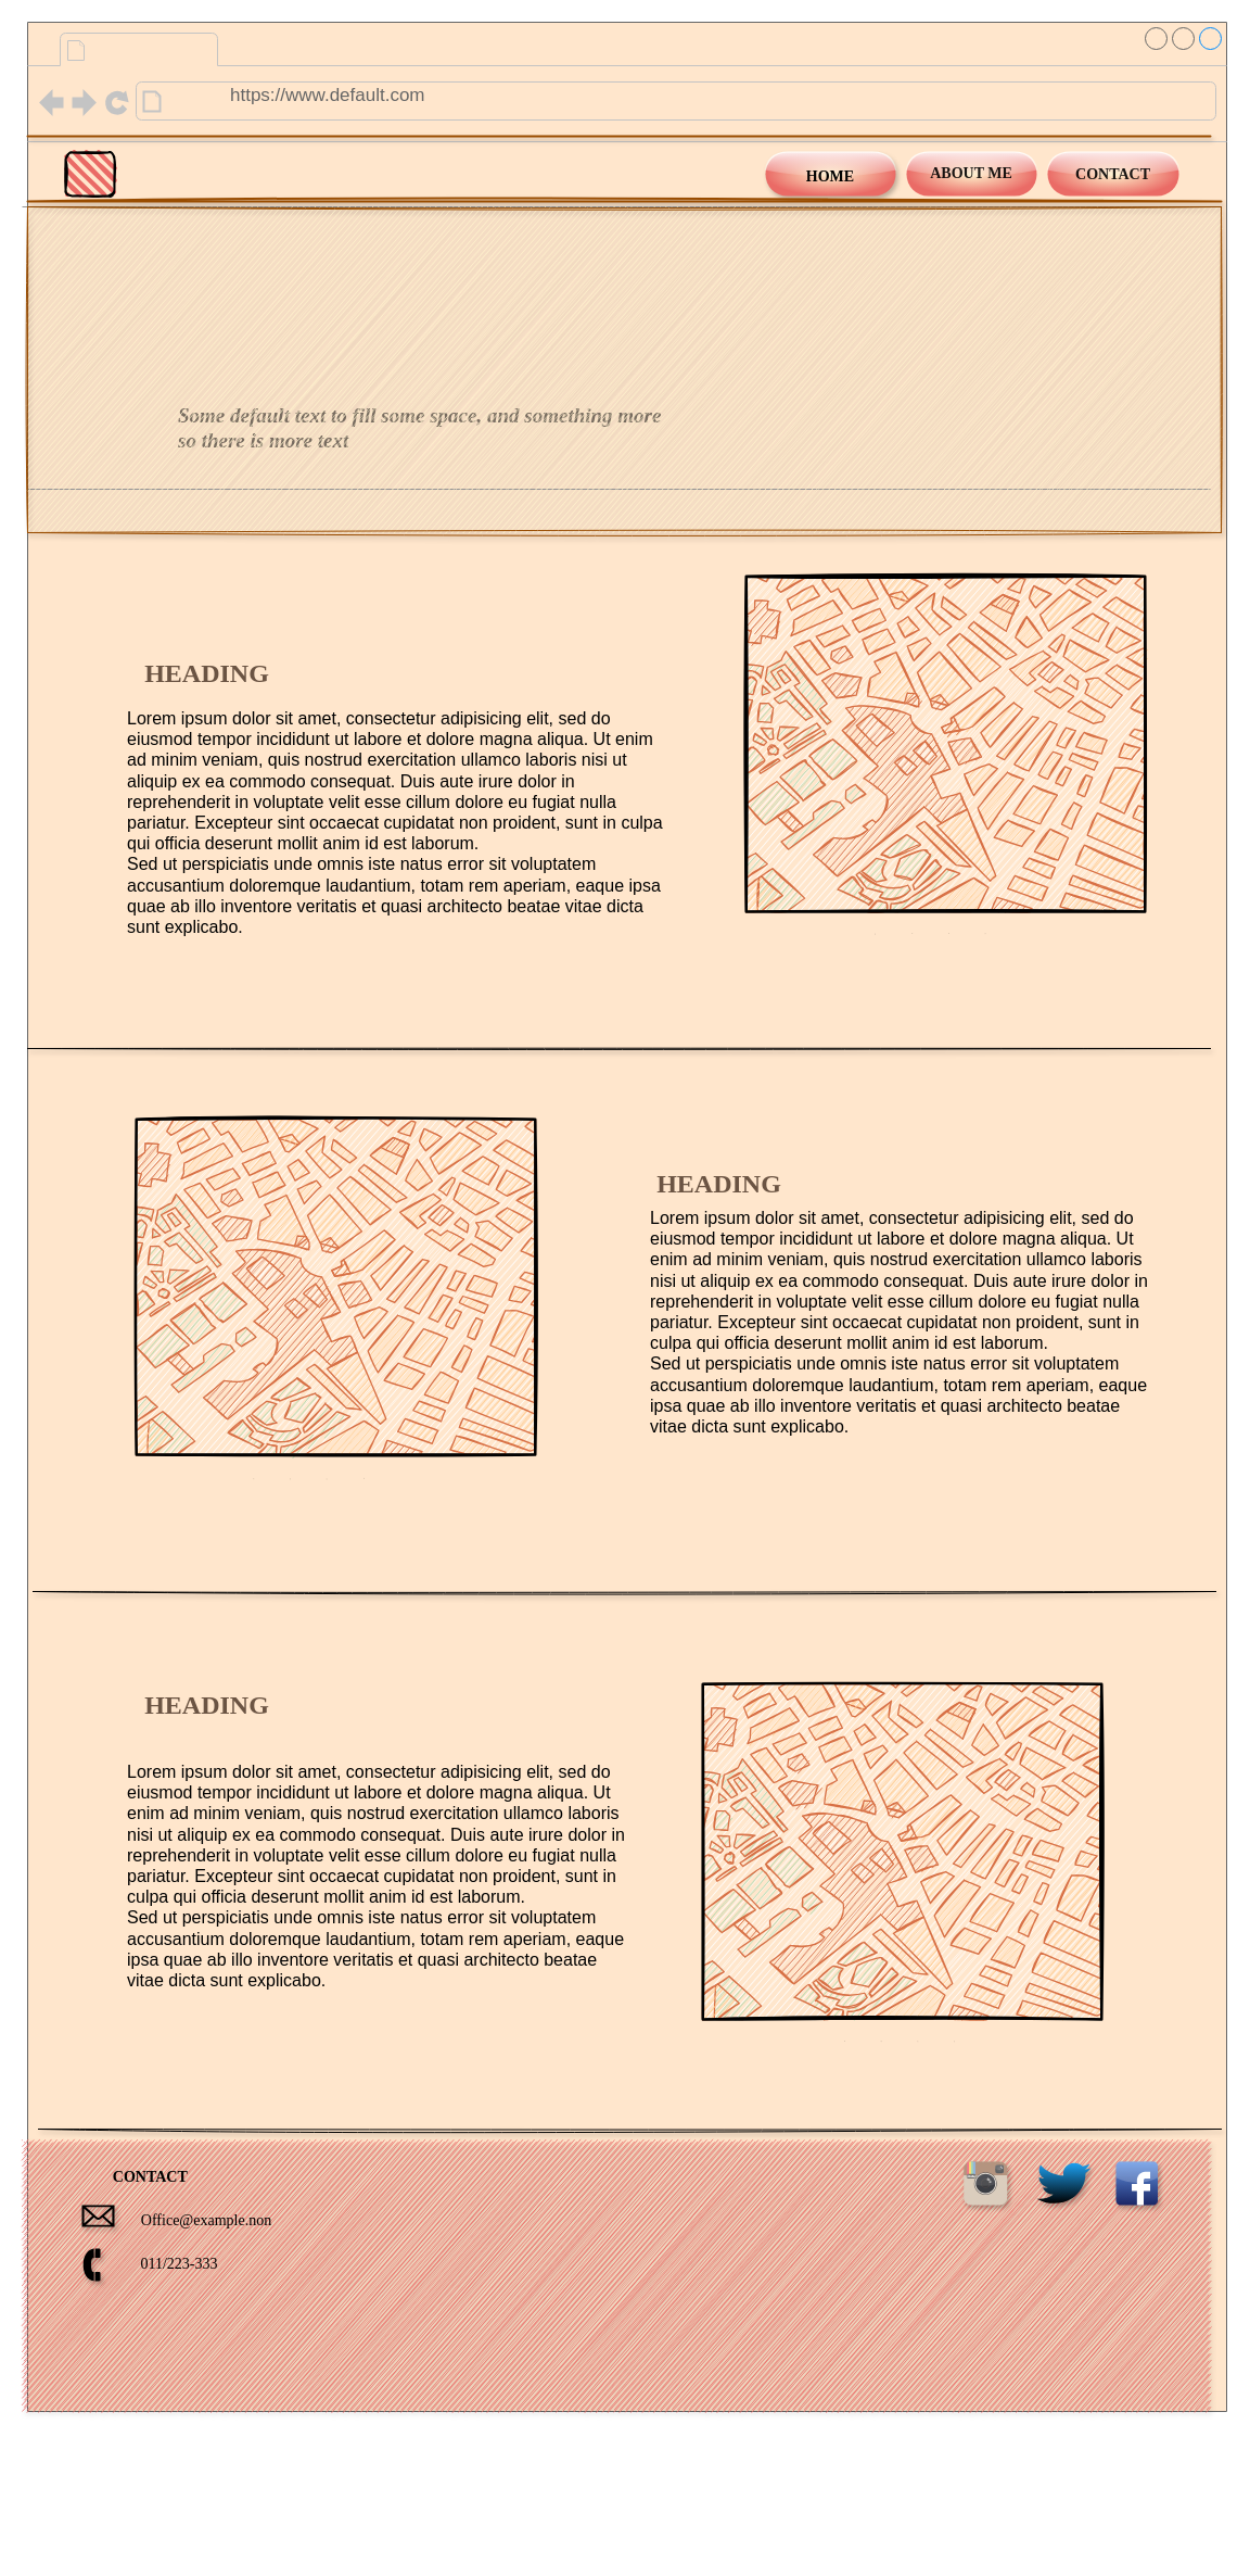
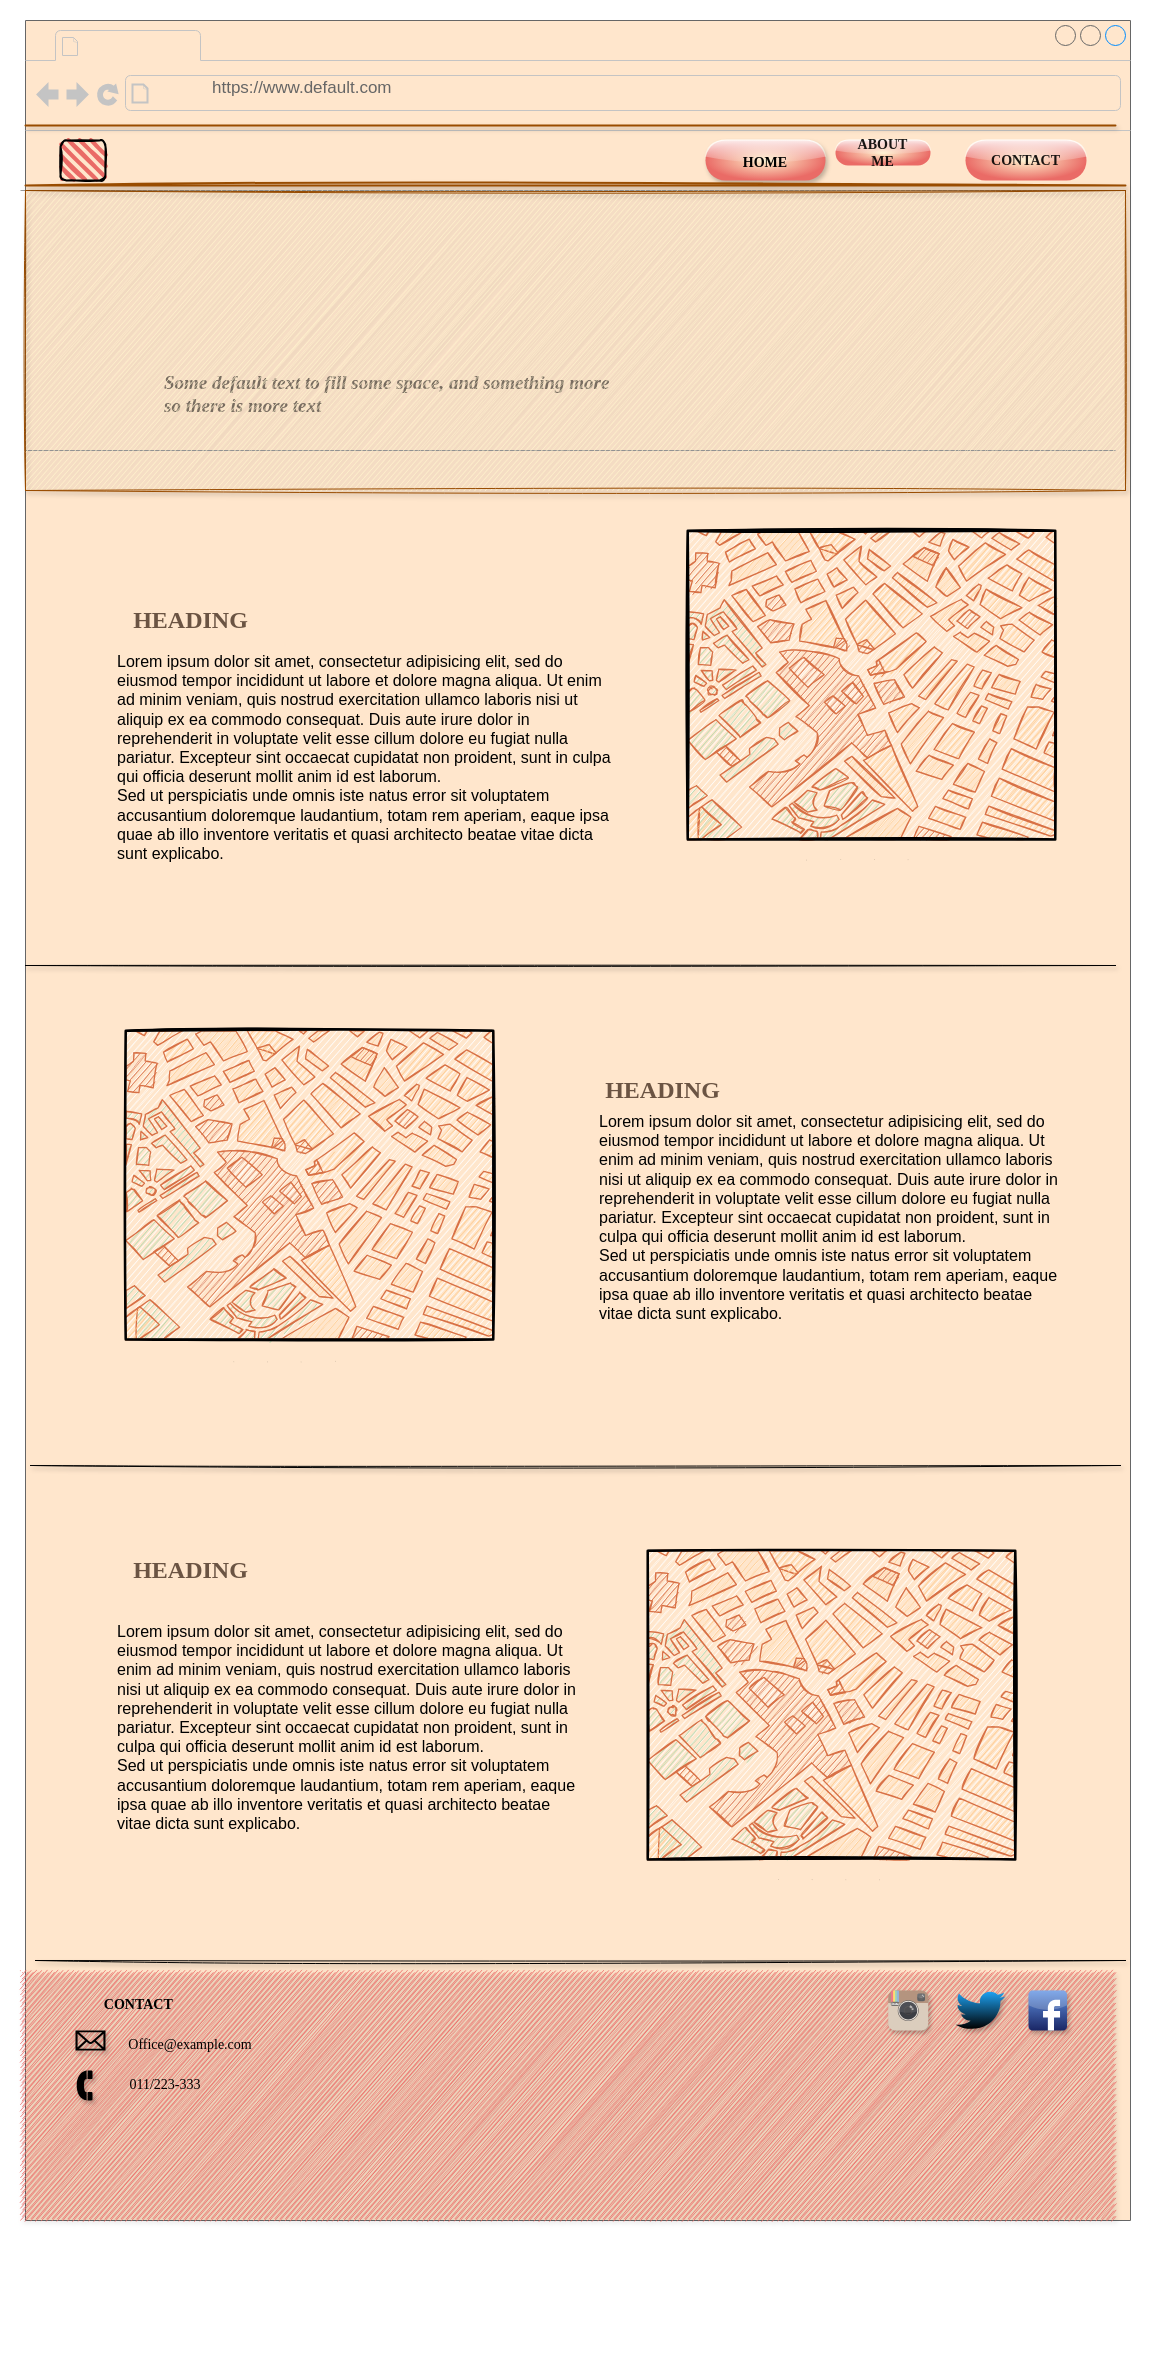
- <mxCell id="11" value="ABOUT ME" style="text;html=1;strokeColor=none;fillColor=#FFF2CC;align=center;verticalAlign=middle;whiteSpace=wrap;rounded=1;fontSize=14;fontFamily=Georgia;fontStyle=1;textOpacity=90;spacing=18;horizontal=1;labelBackgroundColor=none;gradientColor=#EA6B66;glass=1;shadow=0;gradientDirection=radial;arcSize=50;" vertex="1" parent="2"><mxGeometry x="810" y="120" width="120" height="40" as="geometry" /></mxCell>
+ <mxCell id="11" value="ABOUT ME" style="text;html=1;strokeColor=none;fillColor=#FFF2CC;align=center;verticalAlign=middle;whiteSpace=wrap;rounded=1;fontSize=14;fontFamily=Georgia;fontStyle=1;textOpacity=90;spacing=18;horizontal=1;labelBackgroundColor=none;gradientColor=#EA6B66;glass=1;shadow=0;gradientDirection=radial;arcSize=50;" vertex="1" parent="2"><mxGeometry x="810" y="120" width="95" height="25" as="geometry" /></mxCell>
- <mxCell id="31" value="Office@example.non" style="text;html=1;strokeColor=none;fillColor=none;align=center;verticalAlign=middle;whiteSpace=wrap;rounded=0;fontSize=14;fontFamily=Georgia;fontColor=#000000;" vertex="1" parent="2"><mxGeometry x="100" y="2010" width="130" height="30" as="geometry" /></mxCell>
+ <mxCell id="31" value="Office@example.com" style="text;html=1;strokeColor=none;fillColor=none;align=center;verticalAlign=middle;whiteSpace=wrap;rounded=0;fontSize=14;fontFamily=Georgia;fontColor=#000000;" vertex="1" parent="2"><mxGeometry x="100" y="2010" width="130" height="30" as="geometry" /></mxCell>
